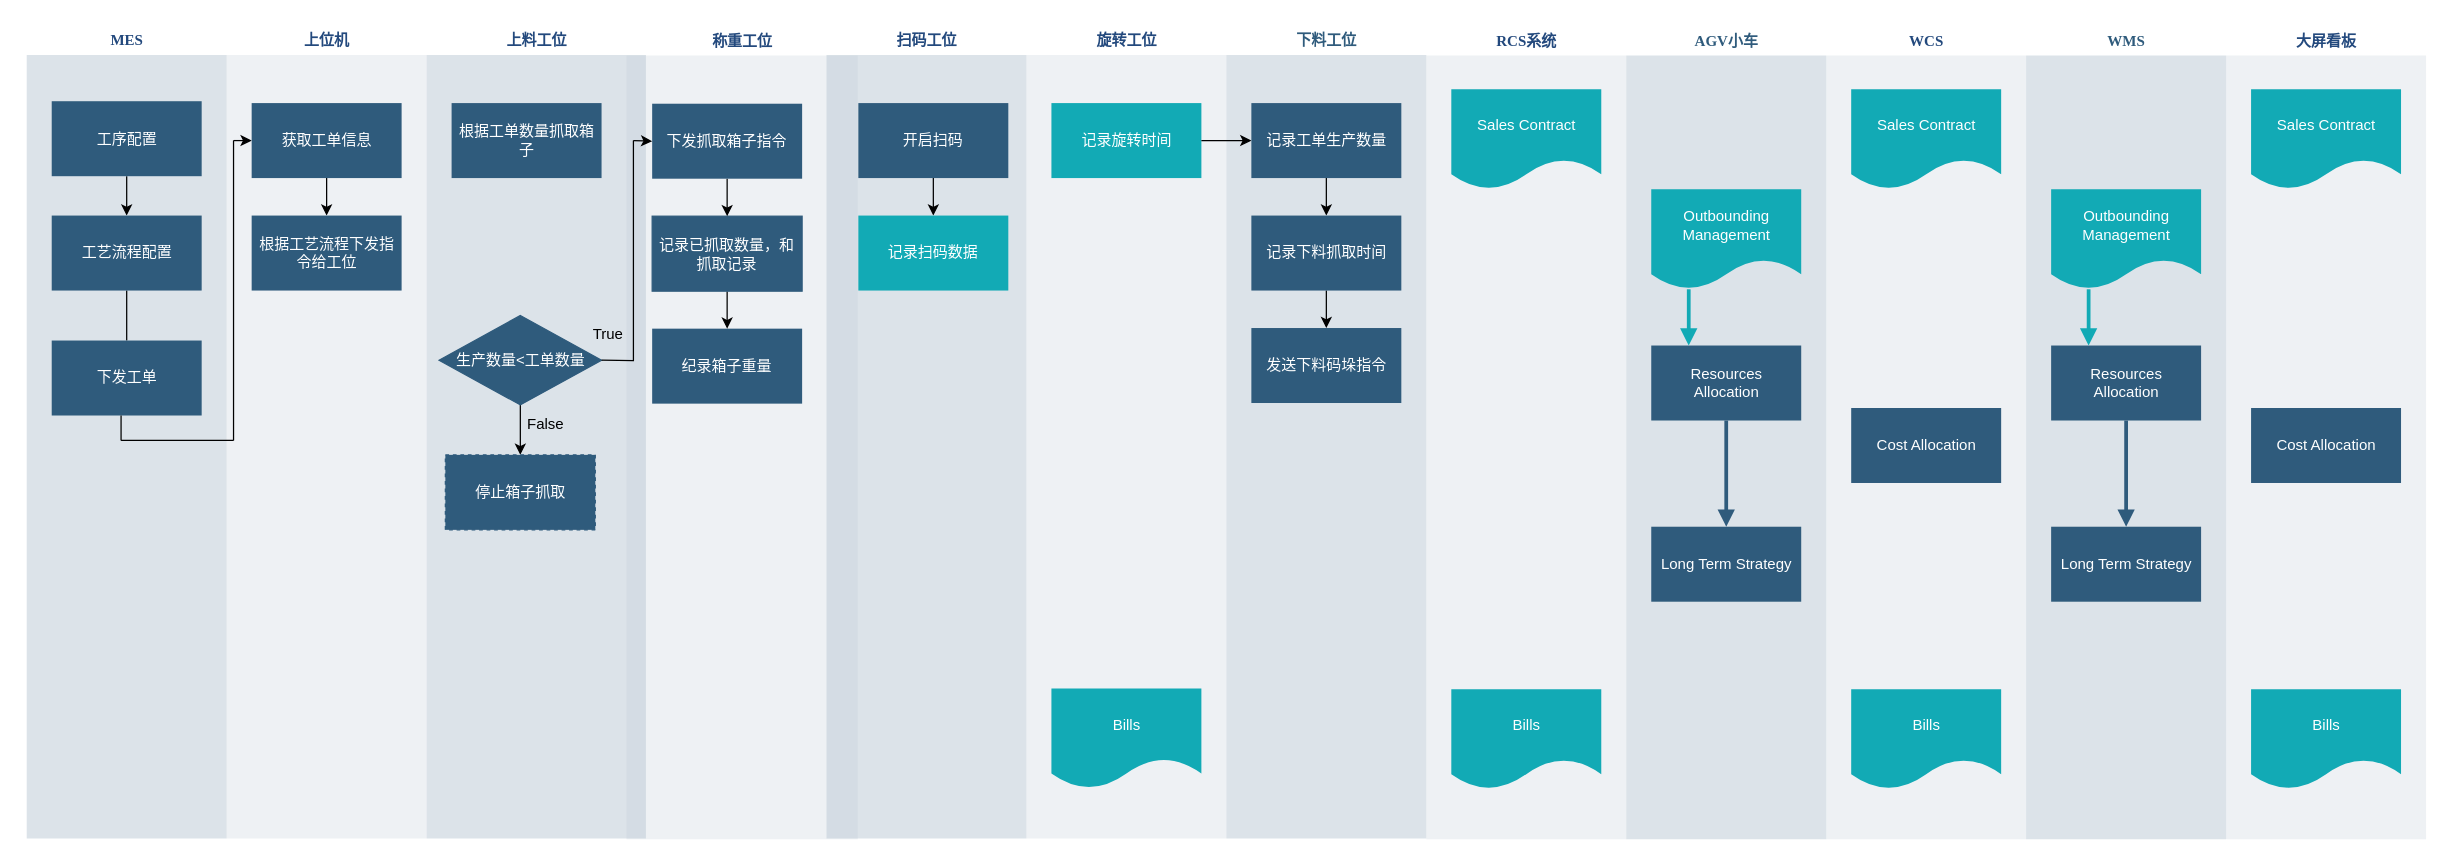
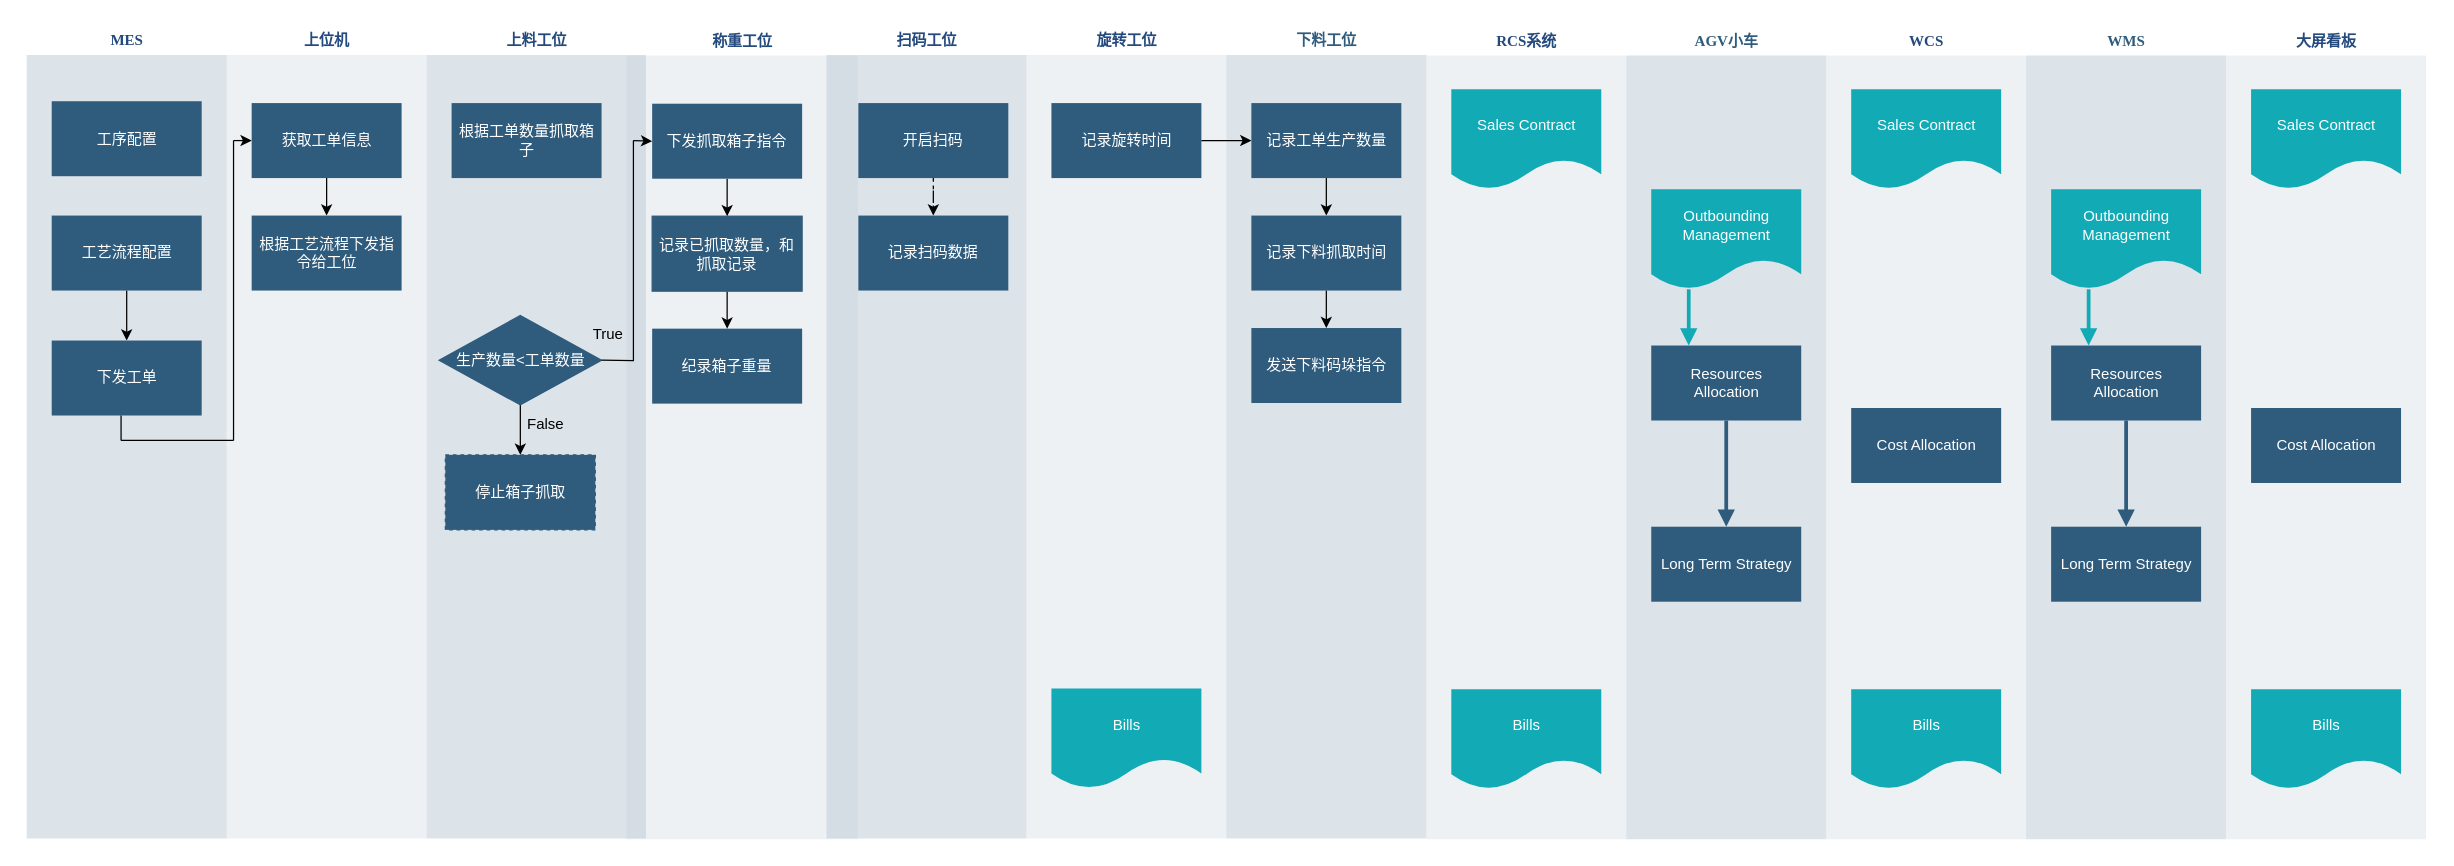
- <mxCell id="11" value="记录旋转时间" style="whiteSpace=wrap;strokeColor=none;fillColor=#12aab5;shadow=0;fontColor=#FFFFFF;fontFamily=Helvetica;fontStyle=0;html=1;fontSize=12;spacing=6;verticalAlign=middle;" parent="9" vertex="1"><mxGeometry x="20" y="61.5" width="120" height="60" as="geometry" /></mxCell>
+ <mxCell id="11" value="记录旋转时间" style="whiteSpace=wrap;strokeColor=none;fillColor=#2f5b7c;shadow=0;fontColor=#FFFFFF;fontFamily=Helvetica;fontStyle=0;html=1;fontSize=12;spacing=6;verticalAlign=middle;" parent="9" vertex="1"><mxGeometry x="20" y="61.5" width="120" height="60" as="geometry" /></mxCell>
- <mxCell id="13" value="" style="edgeStyle=orthogonalEdgeStyle;rounded=0;orthogonalLoop=1;jettySize=auto;html=1;" edge="1" parent="12" source="14" target="15"><mxGeometry relative="1" as="geometry" /></mxCell>
+ <mxCell id="13" value="" style="edgeStyle=orthogonalEdgeStyle;rounded=0;orthogonalLoop=1;jettySize=auto;html=1;dashed=1;" edge="1" parent="12" source="14" target="15"><mxGeometry relative="1" as="geometry" /></mxCell>
- <mxCell id="3" value="" style="edgeStyle=orthogonalEdgeStyle;rounded=0;orthogonalLoop=1;jettySize=auto;html=1;" edge="1" parent="2" source="4" target="6"><mxGeometry relative="1" as="geometry" /></mxCell>
- <mxCell id="15" value="记录扫码数据" style="whiteSpace=wrap;strokeColor=none;fillColor=#12aab5;shadow=0;fontColor=#FFFFFF;fontFamily=Helvetica;fontStyle=0;html=1;fontSize=12;spacing=6;verticalAlign=middle;" parent="12" vertex="1"><mxGeometry x="25.5" y="151.5" width="120" height="60" as="geometry" /></mxCell>
+ <mxCell id="15" value="记录扫码数据" style="whiteSpace=wrap;strokeColor=none;fillColor=#2f5b7c;shadow=0;fontColor=#FFFFFF;fontFamily=Helvetica;fontStyle=0;html=1;fontSize=12;spacing=6;verticalAlign=middle;" parent="12" vertex="1"><mxGeometry x="25.5" y="151.5" width="120" height="60" as="geometry" /></mxCell>
- <mxCell id="5" value="" style="edgeStyle=orthogonalEdgeStyle;rounded=0;orthogonalLoop=1;jettySize=auto;html=1;endArrow=none;" edge="1" parent="2" source="6" target="7"><mxGeometry relative="1" as="geometry" /></mxCell>
+ <mxCell id="5" value="" style="edgeStyle=orthogonalEdgeStyle;rounded=0;orthogonalLoop=1;jettySize=auto;html=1;" edge="1" parent="2" source="6" target="7"><mxGeometry relative="1" as="geometry" /></mxCell>
